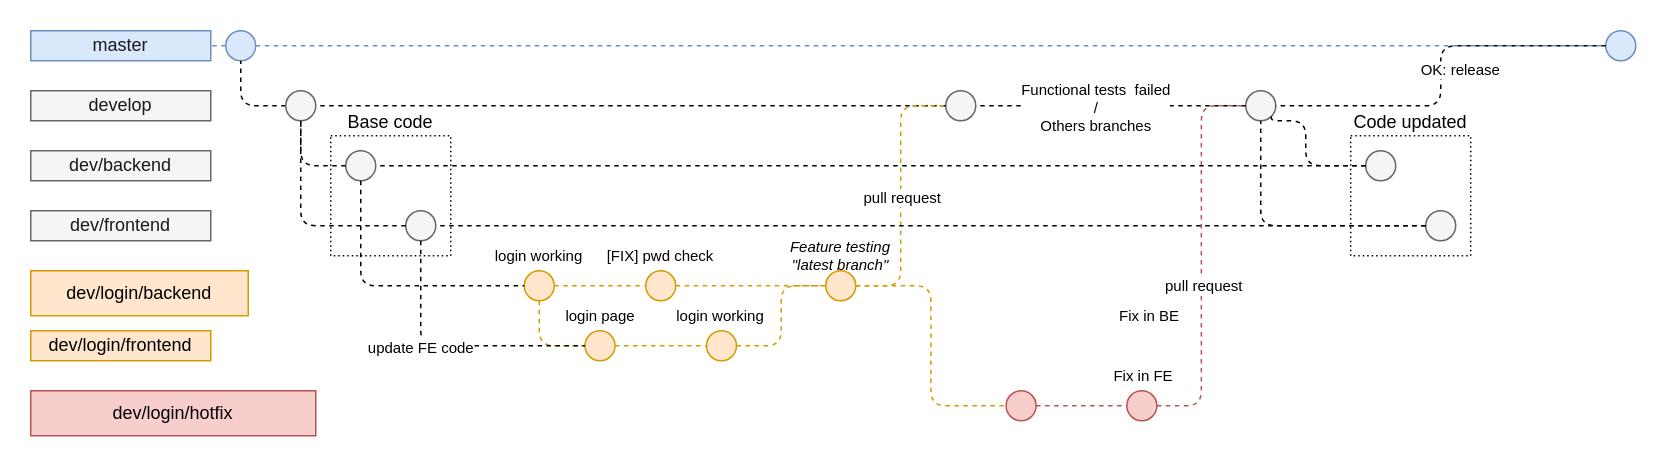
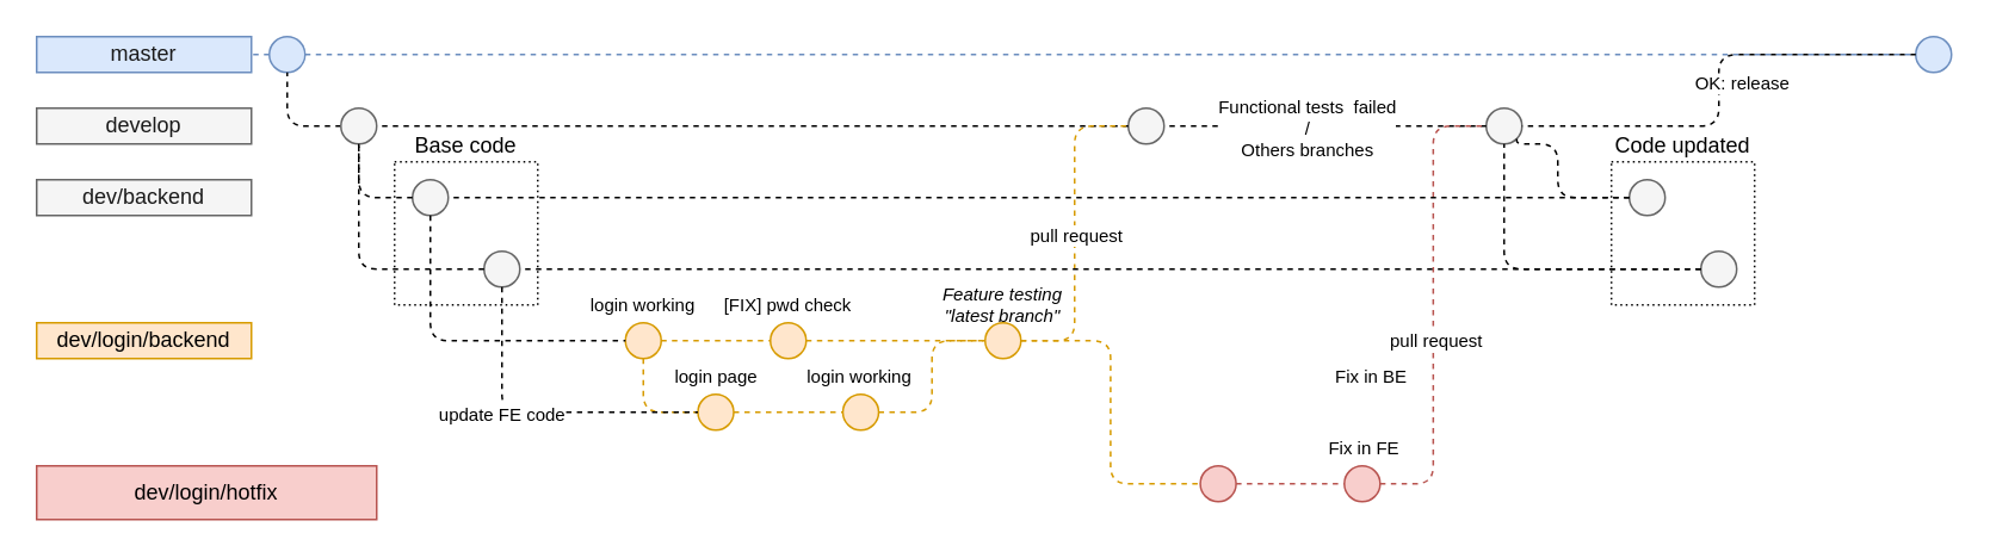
- <mxCell id="12" value="dev/frontend" style="text;html=1;strokeColor=#666666;fillColor=#f5f5f5;align=center;verticalAlign=middle;whiteSpace=wrap;rounded=0;fontColor=#1A1A1A;" vertex="1" parent="1"><mxGeometry x="20" y="140" width="120" height="20" as="geometry" /></mxCell>
- <mxCell id="13" value="dev/login/backend" style="text;html=1;strokeColor=#d79b00;fillColor=#ffe6cc;align=center;verticalAlign=middle;whiteSpace=wrap;rounded=0;" vertex="1" parent="1"><mxGeometry x="20" y="180" width="145" height="30" as="geometry" /></mxCell>
+ <mxCell id="13" value="dev/login/backend" style="text;html=1;strokeColor=#d79b00;fillColor=#ffe6cc;align=center;verticalAlign=middle;whiteSpace=wrap;rounded=0;" vertex="1" parent="1"><mxGeometry x="20" y="180" width="120" height="20" as="geometry" /></mxCell>
- <mxCell id="11" value="dev/login/frontend" style="text;html=1;strokeColor=#d79b00;fillColor=#ffe6cc;align=center;verticalAlign=middle;whiteSpace=wrap;rounded=0;" vertex="1" parent="1"><mxGeometry x="20" y="220" width="120" height="20" as="geometry" /></mxCell>
